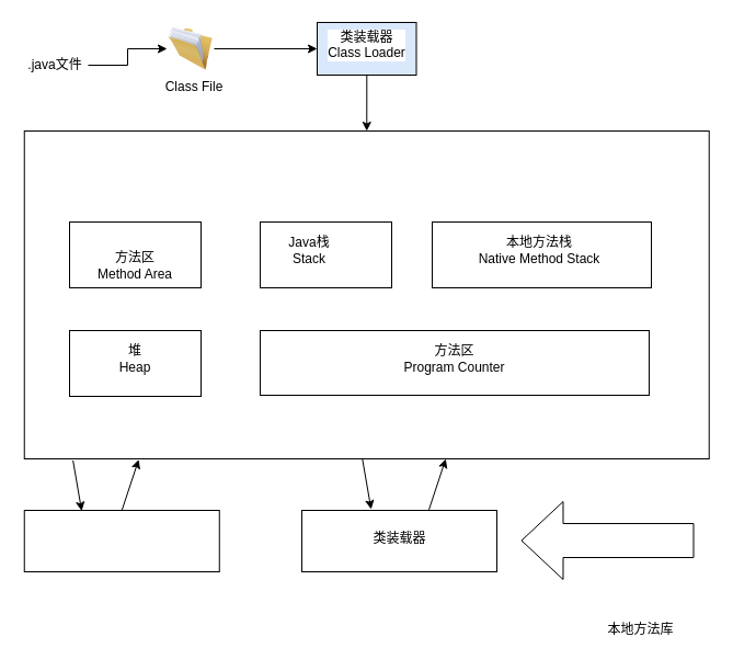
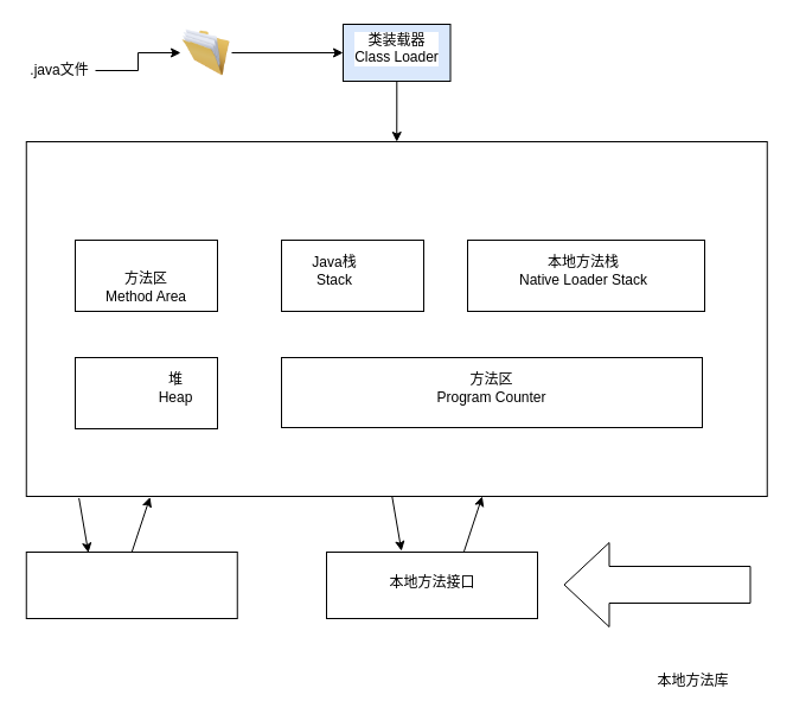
- <mxCell id="6" value="Class File" style="text;html=1;strokeColor=none;fillColor=none;align=center;verticalAlign=middle;whiteSpace=wrap;rounded=0;" vertex="1" parent="1"><mxGeometry x="147" y="63.5" width="60" height="30" as="geometry" /></mxCell>
- <mxCell id="15" value="本地方法栈&lt;br&gt;Native Method Stack" style="text;html=1;strokeColor=none;fillColor=none;align=center;verticalAlign=middle;whiteSpace=wrap;rounded=0;" vertex="1" parent="1"><mxGeometry x="431" y="213" width="122" height="29" as="geometry" /></mxCell>
+ <mxCell id="15" value="本地方法栈&lt;br&gt;Native Loader Stack" style="text;html=1;strokeColor=none;fillColor=none;align=center;verticalAlign=middle;whiteSpace=wrap;rounded=0;" vertex="1" parent="1"><mxGeometry x="431" y="213" width="122" height="29" as="geometry" /></mxCell>
- <mxCell id="17" value="堆&lt;br&gt;Heap" style="text;html=1;strokeColor=none;fillColor=none;align=center;verticalAlign=middle;whiteSpace=wrap;rounded=0;" vertex="1" parent="1"><mxGeometry x="93" y="312" width="60" height="30" as="geometry" /></mxCell>
+ <mxCell id="17" value="堆&lt;br&gt;Heap" style="text;html=1;strokeColor=none;fillColor=none;align=center;verticalAlign=middle;whiteSpace=wrap;rounded=0;" vertex="1" parent="1"><mxGeometry x="118" y="312" width="60" height="30" as="geometry" /></mxCell>
- <mxCell id="23" value="类装载器" style="text;html=1;strokeColor=none;fillColor=none;align=center;verticalAlign=middle;whiteSpace=wrap;rounded=0;" vertex="1" parent="1"><mxGeometry x="316.5" y="476" width="95" height="30" as="geometry" /></mxCell>
+ <mxCell id="23" value="本地方法接口" style="text;html=1;strokeColor=none;fillColor=none;align=center;verticalAlign=middle;whiteSpace=wrap;rounded=0;" vertex="1" parent="1"><mxGeometry x="316.5" y="476" width="95" height="30" as="geometry" /></mxCell>
